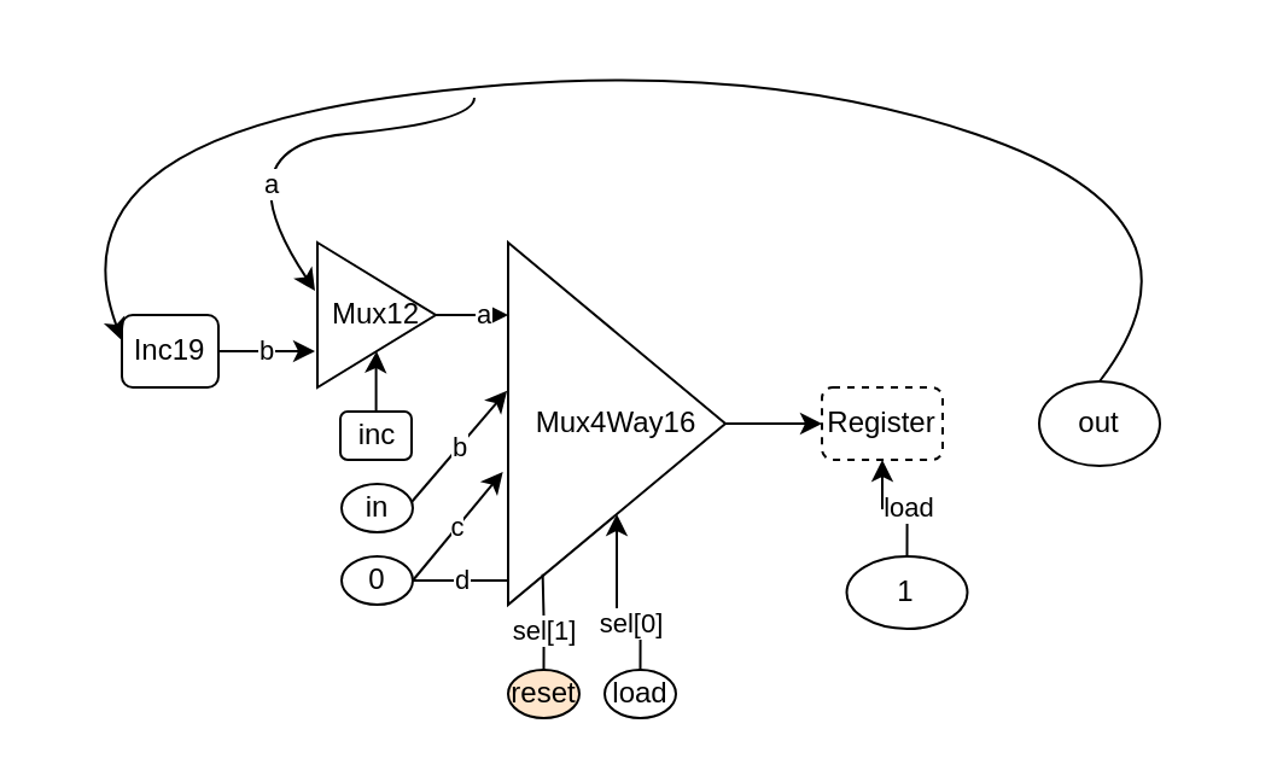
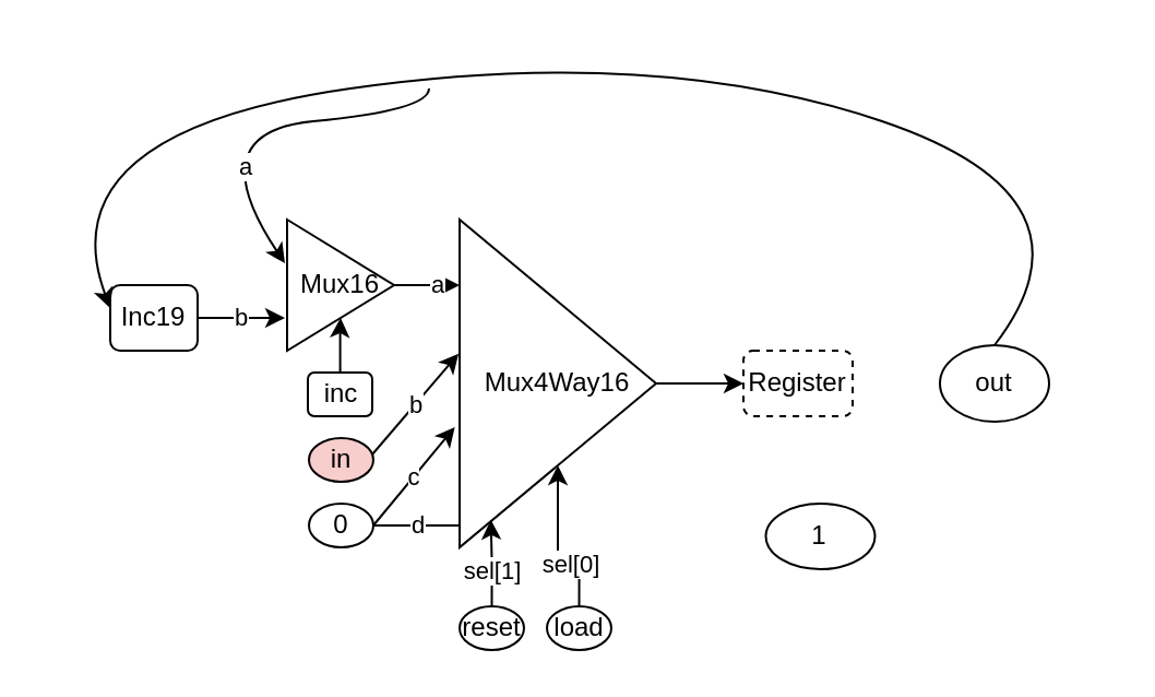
- <mxCell id="6" value="Mux12" style="triangle;whiteSpace=wrap;html=1;" vertex="1" parent="1"><mxGeometry x="131" y="100" width="49" height="60" as="geometry" /></mxCell>
+ <mxCell id="6" value="Mux16" style="triangle;whiteSpace=wrap;html=1;" vertex="1" parent="1"><mxGeometry x="131" y="100" width="49" height="60" as="geometry" /></mxCell>
- <mxCell id="16" value="in" style="ellipse;whiteSpace=wrap;html=1;" vertex="1" parent="1"><mxGeometry x="141" y="200" width="29.5" height="20" as="geometry" /></mxCell>
+ <mxCell id="16" value="in" style="ellipse;whiteSpace=wrap;html=1;fillColor=#f8cecc;" vertex="1" parent="1"><mxGeometry x="141" y="200" width="29.5" height="20" as="geometry" /></mxCell>
- <mxCell id="27" style="edgeStyle=orthogonalEdgeStyle;rounded=0;orthogonalLoop=1;jettySize=auto;html=1;entryX=0.5;entryY=1;entryDx=0;entryDy=0;" edge="1" parent="1" source="29" target="9"><mxGeometry relative="1" as="geometry" /></mxCell>
- <mxCell id="28" value="load" style="edgeLabel;html=1;align=center;verticalAlign=middle;resizable=0;points=[];" vertex="1" connectable="0" parent="27"><mxGeometry x="-0.191" y="-1" relative="1" as="geometry"><mxPoint as="offset" /></mxGeometry></mxCell>
- <mxCell id="21" style="edgeStyle=orthogonalEdgeStyle;rounded=0;orthogonalLoop=1;jettySize=auto;html=1;entryX=0.159;entryY=0.916;entryDx=0;entryDy=0;entryPerimeter=0;endArrow=none;" edge="1" parent="1" source="23" target="8"><mxGeometry relative="1" as="geometry" /></mxCell>
+ <mxCell id="21" style="edgeStyle=orthogonalEdgeStyle;rounded=0;orthogonalLoop=1;jettySize=auto;html=1;entryX=0.159;entryY=0.916;entryDx=0;entryDy=0;entryPerimeter=0;" edge="1" parent="1" source="23" target="8"><mxGeometry relative="1" as="geometry" /></mxCell>
- <mxCell id="23" value="reset" style="ellipse;whiteSpace=wrap;html=1;fillColor=#ffe6cc;" vertex="1" parent="1"><mxGeometry x="210" y="277" width="29.5" height="20" as="geometry" /></mxCell>
+ <mxCell id="23" value="reset" style="ellipse;whiteSpace=wrap;html=1;" vertex="1" parent="1"><mxGeometry x="210" y="277" width="29.5" height="20" as="geometry" /></mxCell>
